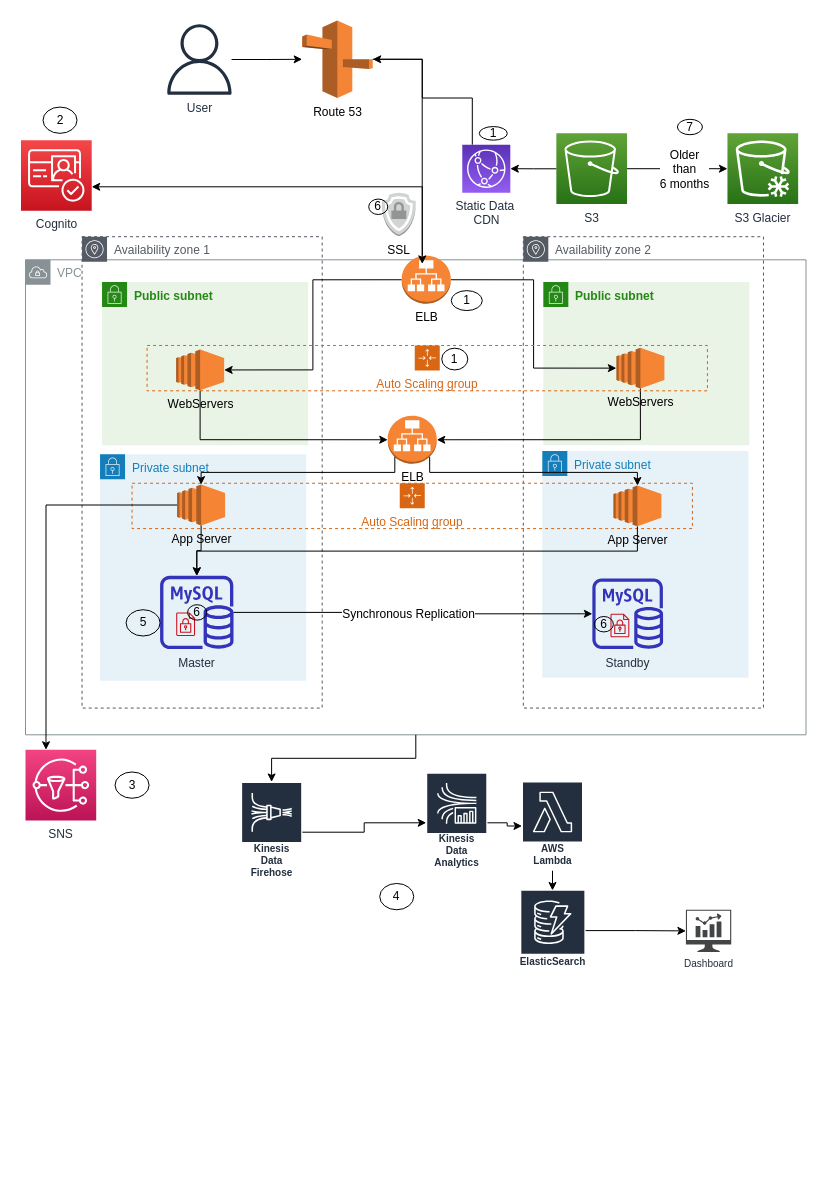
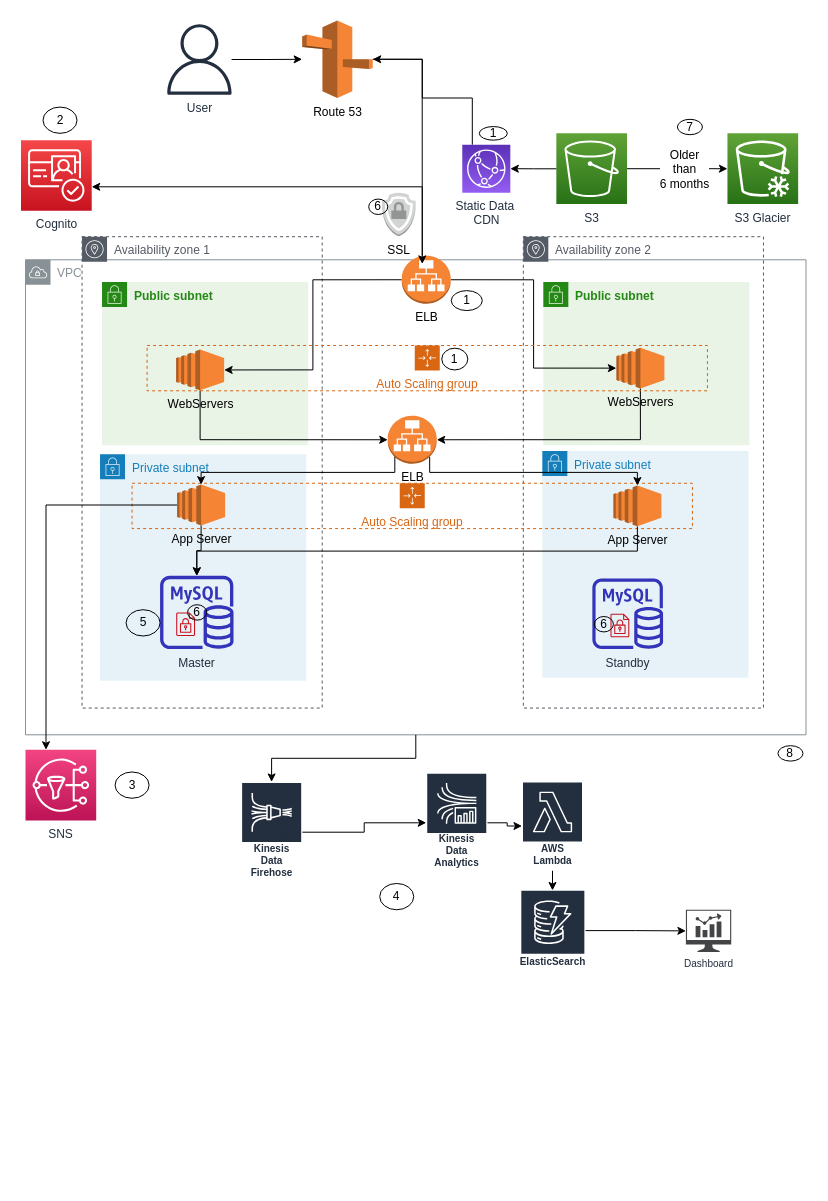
- <mxCell id="21" value="" style="edgeStyle=orthogonalEdgeStyle;rounded=0;orthogonalLoop=1;jettySize=auto;html=1;" edge="1" parent="5" source="19" target="20"><mxGeometry relative="1" as="geometry"><mxPoint x="297.189" y="531.198" as="targetPoint" /></mxGeometry></mxCell>
- <mxCell id="22" value="Synchronous Replication" style="text;html=1;resizable=0;points=[];align=center;verticalAlign=middle;labelBackgroundColor=#ffffff;" vertex="1" connectable="0" parent="21"><mxGeometry x="0.144" y="1" relative="1" as="geometry"><mxPoint x="-30" y="1" as="offset" /></mxGeometry></mxCell>
+ <mxCell id="72" value="8" style="shape=stencil(tZTxCsIgEMafxn9DJz1AWL2HtVuTTEWt1dt3mwtybRSxgQj3nf7uEz0JF6GWDkhBa8K3pCgYpThj3AxiGRwcYxJv0it50JAyIXp7hkaVsWcoU4NXsc3yHaEbXNMOLo7WGIQoa0KWecsjTCqDe+k9wfryjyxyyL9ABN+b7NT978zVegEqW8Jpznz5ntfpTNTcK1vkpuahsj+ZXKAy9Yi5qKyHk7dXU446qZTWqVemvILWygX48viHnTno3HH0eOHuQB+2OzX9C53wBA==);whiteSpace=wrap;html=1;" vertex="1" parent="5"><mxGeometry x="756.982" y="725.185" width="25.016" height="15.41" as="geometry" /></mxCell>
